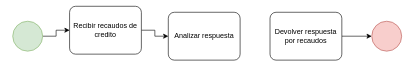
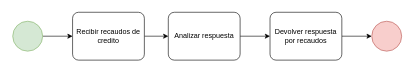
- <mxCell id="5" value="Recibir recaudos de credito" style="points=[[0.25,0,0],[0.5,0,0],[0.75,0,0],[1,0.25,0],[1,0.5,0],[1,0.75,0],[0.75,1,0],[0.5,1,0],[0.25,1,0],[0,0.75,0],[0,0.5,0],[0,0.25,0]];shape=mxgraph.bpmn.task;whiteSpace=wrap;rectStyle=rounded;size=10;taskMarker=abstract;" vertex="1" parent="1"><mxGeometry x="115" y="10" width="120" height="80" as="geometry" /></mxCell>
+ <mxCell id="5" value="Recibir recaudos de credito" style="points=[[0.25,0,0],[0.5,0,0],[0.75,0,0],[1,0.25,0],[1,0.5,0],[1,0.75,0],[0.75,1,0],[0.5,1,0],[0.25,1,0],[0,0.75,0],[0,0.5,0],[0,0.25,0]];shape=mxgraph.bpmn.task;whiteSpace=wrap;rectStyle=rounded;size=10;taskMarker=abstract;" vertex="1" parent="1"><mxGeometry x="120" y="20" width="120" height="80" as="geometry" /></mxCell>
+ <mxCell id="6" style="edgeStyle=orthogonalEdgeStyle;rounded=0;orthogonalLoop=1;jettySize=auto;html=1;entryX=0;entryY=0.5;entryDx=0;entryDy=0;entryPerimeter=0;" edge="1" parent="1" source="7" target="9"><mxGeometry relative="1" as="geometry" /></mxCell>
